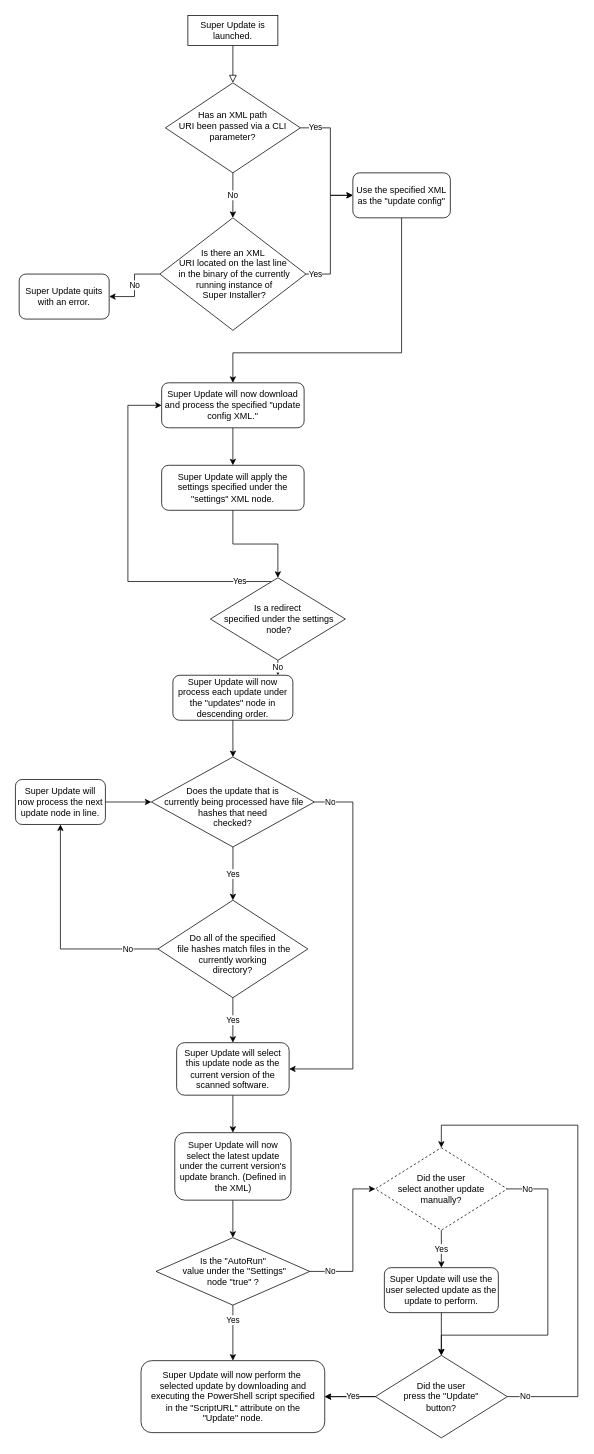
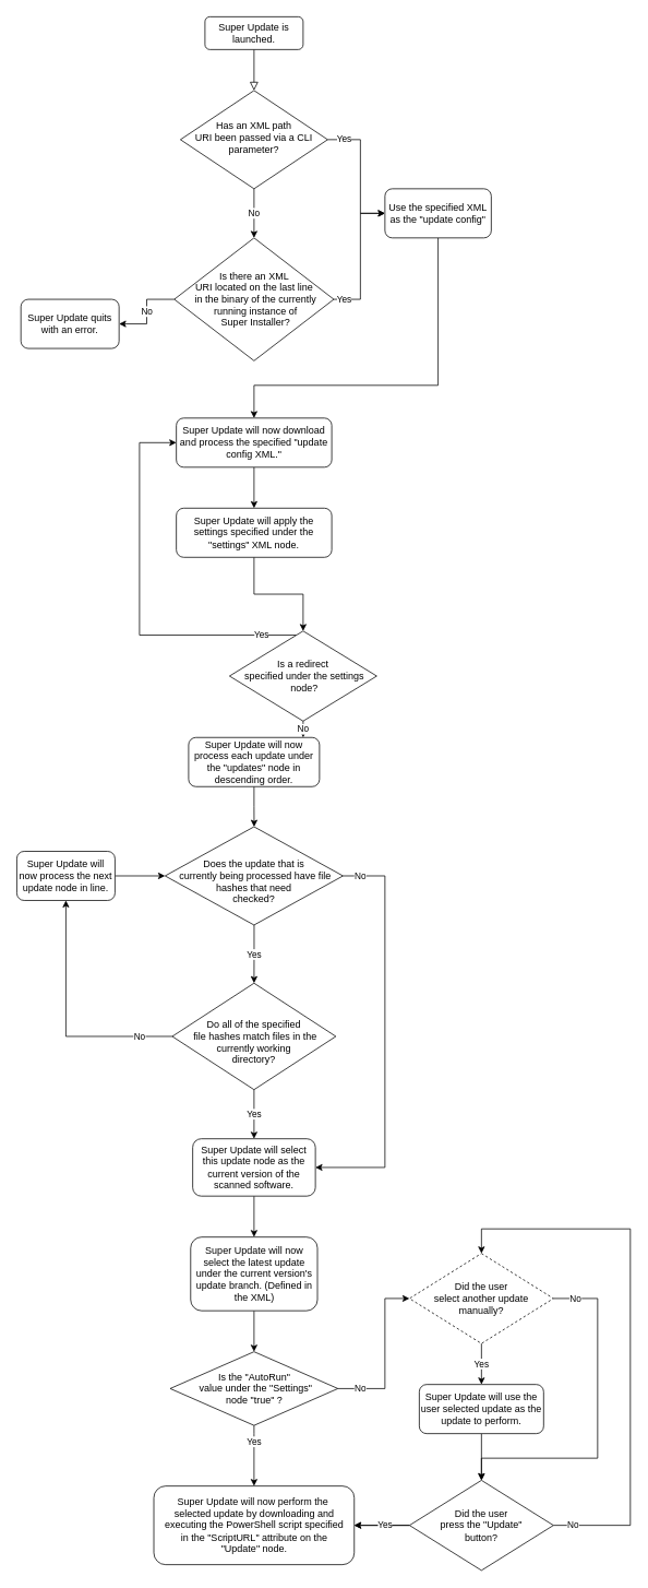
- <mxCell id="3" value="Super Update is launched." style="whiteSpace=wrap;html=1;fontSize=12;glass=0;strokeWidth=1;shadow=0;rounded=0;" parent="1" vertex="1"><mxGeometry x="250" y="20" width="120" height="40" as="geometry" /></mxCell>
+ <mxCell id="3" value="Super Update is launched." style="rounded=1;whiteSpace=wrap;html=1;fontSize=12;glass=0;strokeWidth=1;shadow=0;" parent="1" vertex="1"><mxGeometry x="250" y="20" width="120" height="40" as="geometry" /></mxCell>
